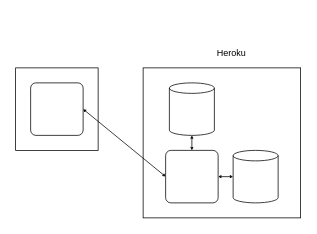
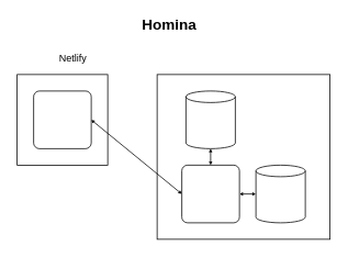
+ <mxCell id="27" value="&lt;font style=&quot;font-size: 18px&quot;&gt;&lt;b&gt;Homina&lt;/b&gt;&lt;/font&gt;" style="text;html=1;strokeColor=none;fillColor=none;align=center;verticalAlign=middle;whiteSpace=wrap;rounded=0;" vertex="1" parent="1"><mxGeometry x="20" y="20" width="370" height="20" as="geometry" /></mxCell>
+ <mxCell id="22" value="Netlify" style="text;html=1;strokeColor=none;fillColor=none;align=center;verticalAlign=middle;whiteSpace=wrap;rounded=0;" vertex="1" parent="20"><mxGeometry x="25" width="40" height="20" as="geometry" /></mxCell>
- <mxCell id="17" value="Heroku" style="text;html=1;strokeColor=none;fillColor=none;align=center;verticalAlign=middle;whiteSpace=wrap;rounded=0;" vertex="1" parent="16"><mxGeometry x="25" width="40" height="20" as="geometry" /></mxCell>
